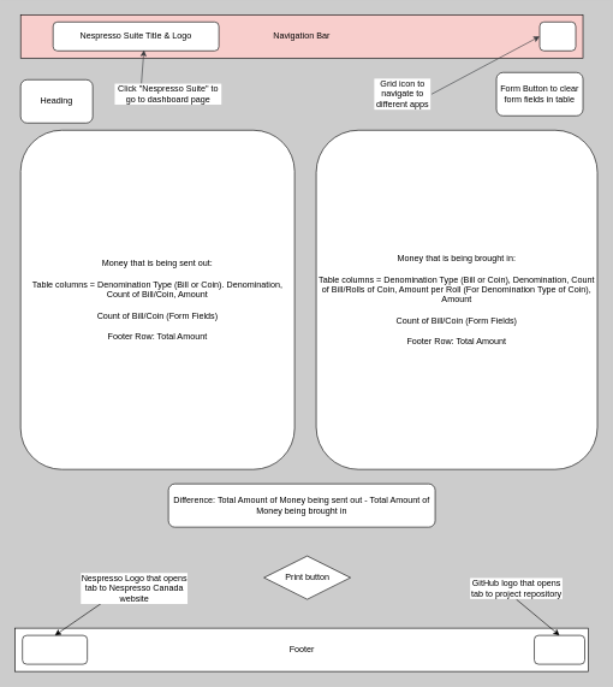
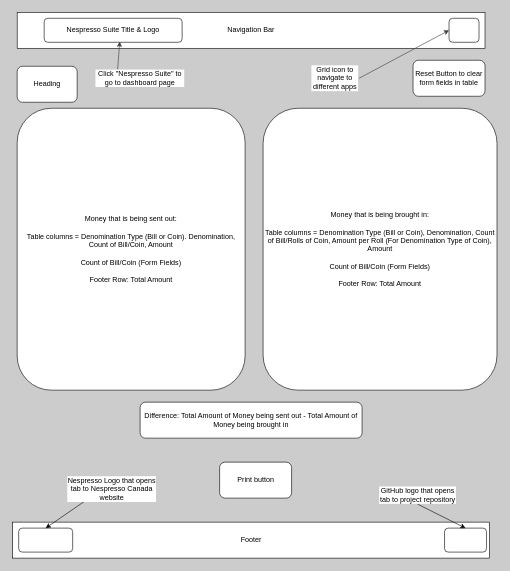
- <mxCell id="2" value="Navigation Bar" style="rounded=0;whiteSpace=wrap;html=1;fillColor=#f8cecc;" parent="1" vertex="1"><mxGeometry x="28" y="20" width="780" height="60" as="geometry" /></mxCell>
+ <mxCell id="2" value="Navigation Bar" style="rounded=0;whiteSpace=wrap;html=1;" parent="1" vertex="1"><mxGeometry x="28" y="20" width="780" height="60" as="geometry" /></mxCell>
- <mxCell id="18" value="Form Button to clear form fields in table" style="rounded=1;whiteSpace=wrap;html=1;" parent="1" vertex="1"><mxGeometry x="688" y="100" width="120" height="60" as="geometry" /></mxCell>
+ <mxCell id="18" value="Reset Button to clear form fields in table" style="rounded=1;whiteSpace=wrap;html=1;" parent="1" vertex="1"><mxGeometry x="688" y="100" width="120" height="60" as="geometry" /></mxCell>
- <mxCell id="16" value="Print button" style="rhombus;whiteSpace=wrap;html=1;" parent="1" vertex="1"><mxGeometry x="365.5" y="770" width="120" height="60" as="geometry" /></mxCell>
+ <mxCell id="16" value="Print button" style="rounded=1;whiteSpace=wrap;html=1;" parent="1" vertex="1"><mxGeometry x="365.5" y="770" width="120" height="60" as="geometry" /></mxCell>
- <mxCell id="15" value="GitHub logo that opens tab to project repository" style="text;html=1;align=center;verticalAlign=middle;whiteSpace=wrap;rounded=0;labelBackgroundColor=#FFFFFF;" parent="1" vertex="1"><mxGeometry x="650.5" y="800" width="130" height="30" as="geometry" /></mxCell>
+ <mxCell id="15" value="GitHub logo that opens tab to project repository" style="text;html=1;align=center;verticalAlign=middle;whiteSpace=wrap;rounded=0;labelBackgroundColor=#FFFFFF;" parent="1" vertex="1"><mxGeometry x="630.5" y="810" width="130" height="30" as="geometry" /></mxCell>
